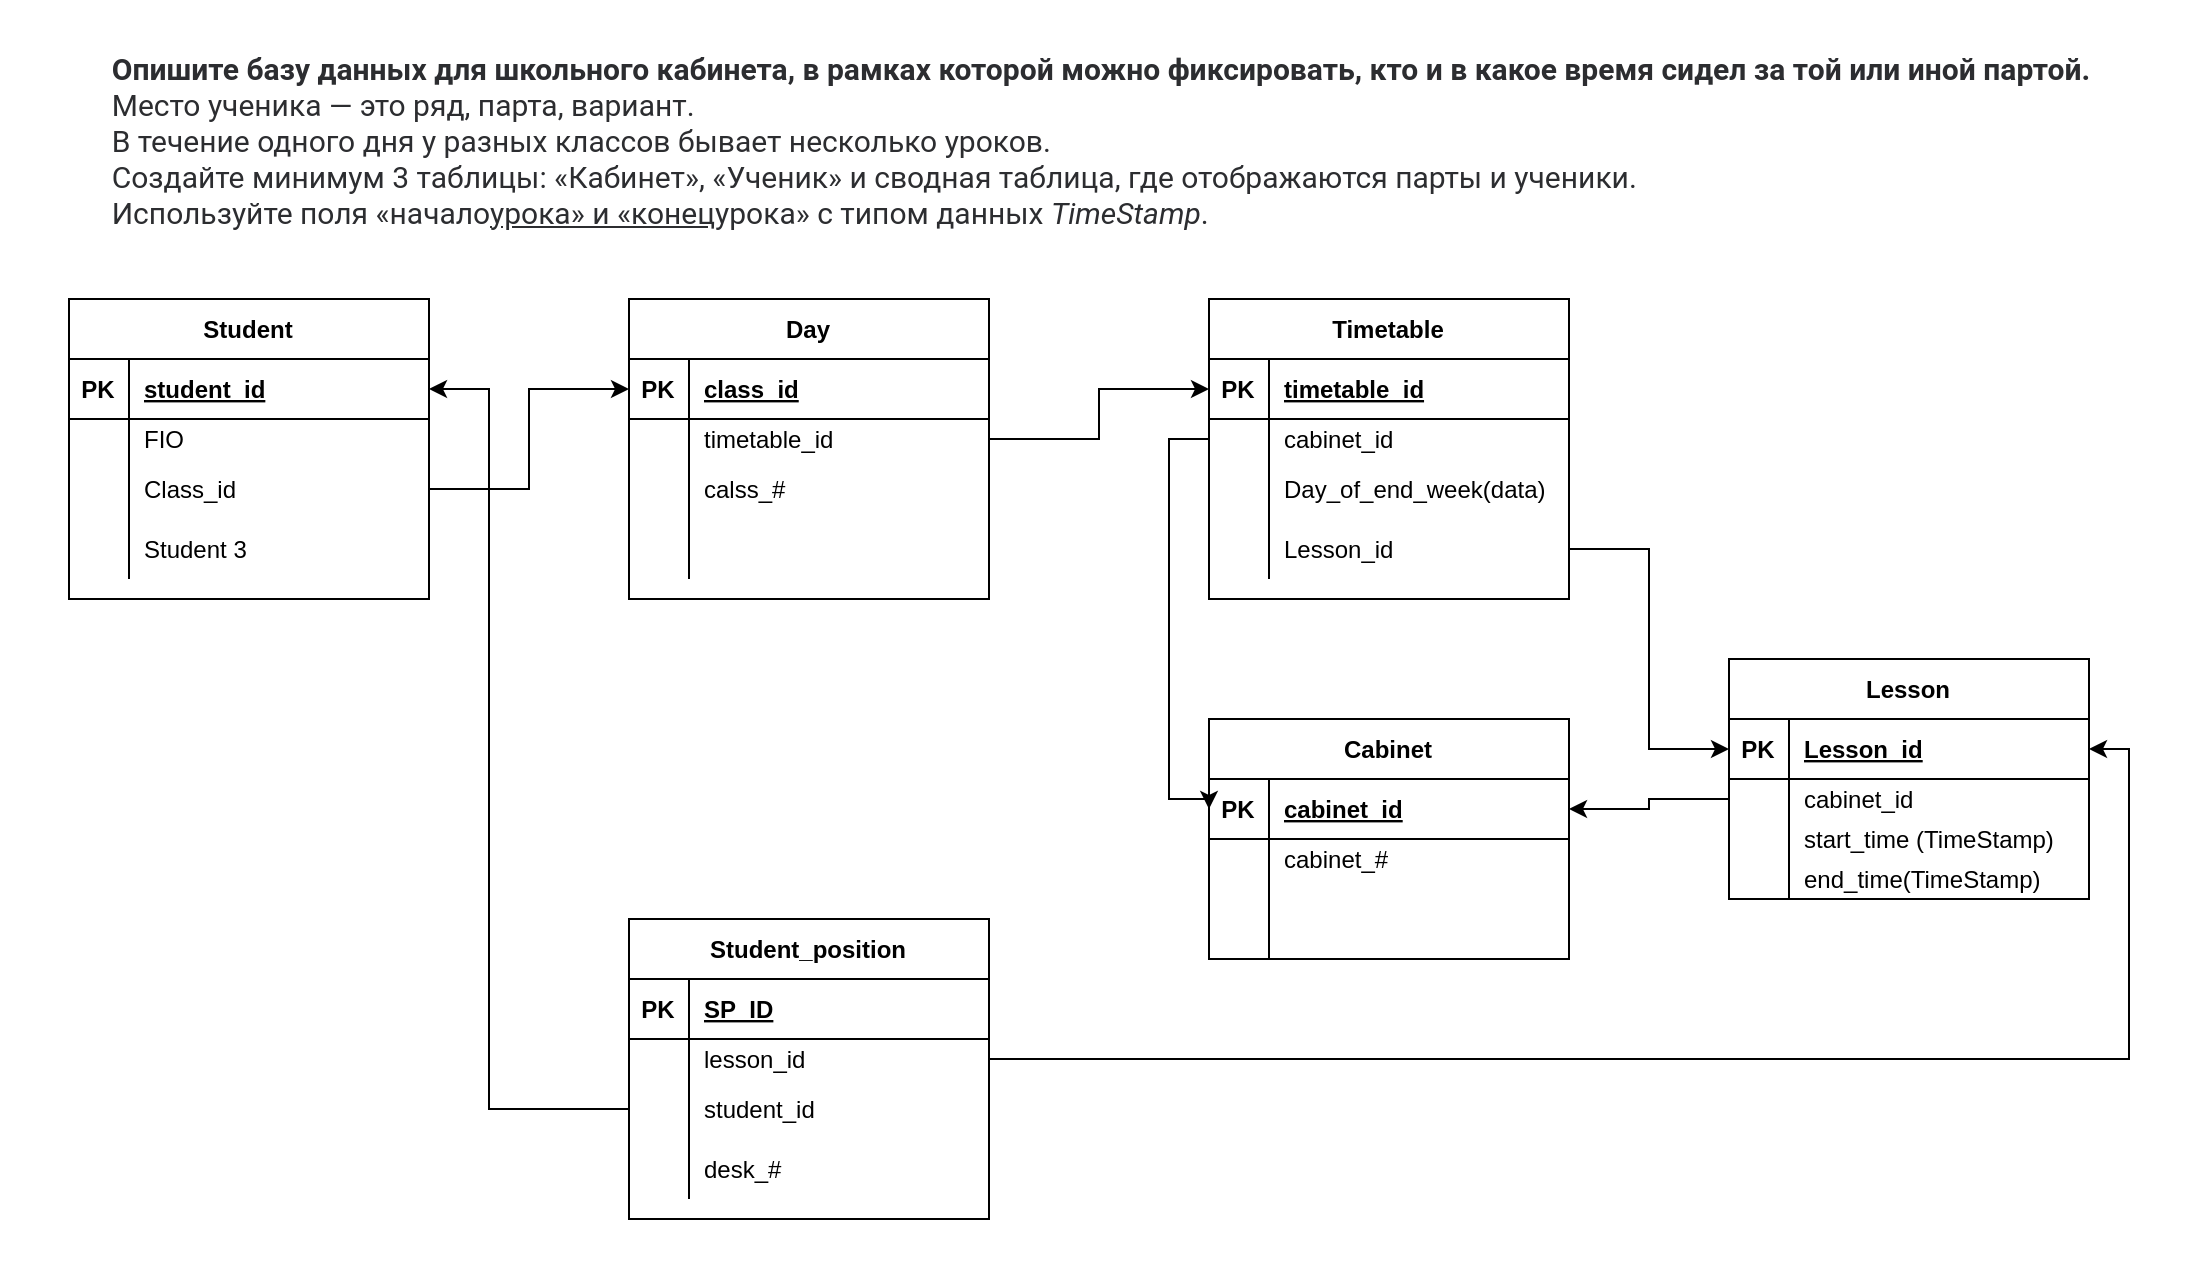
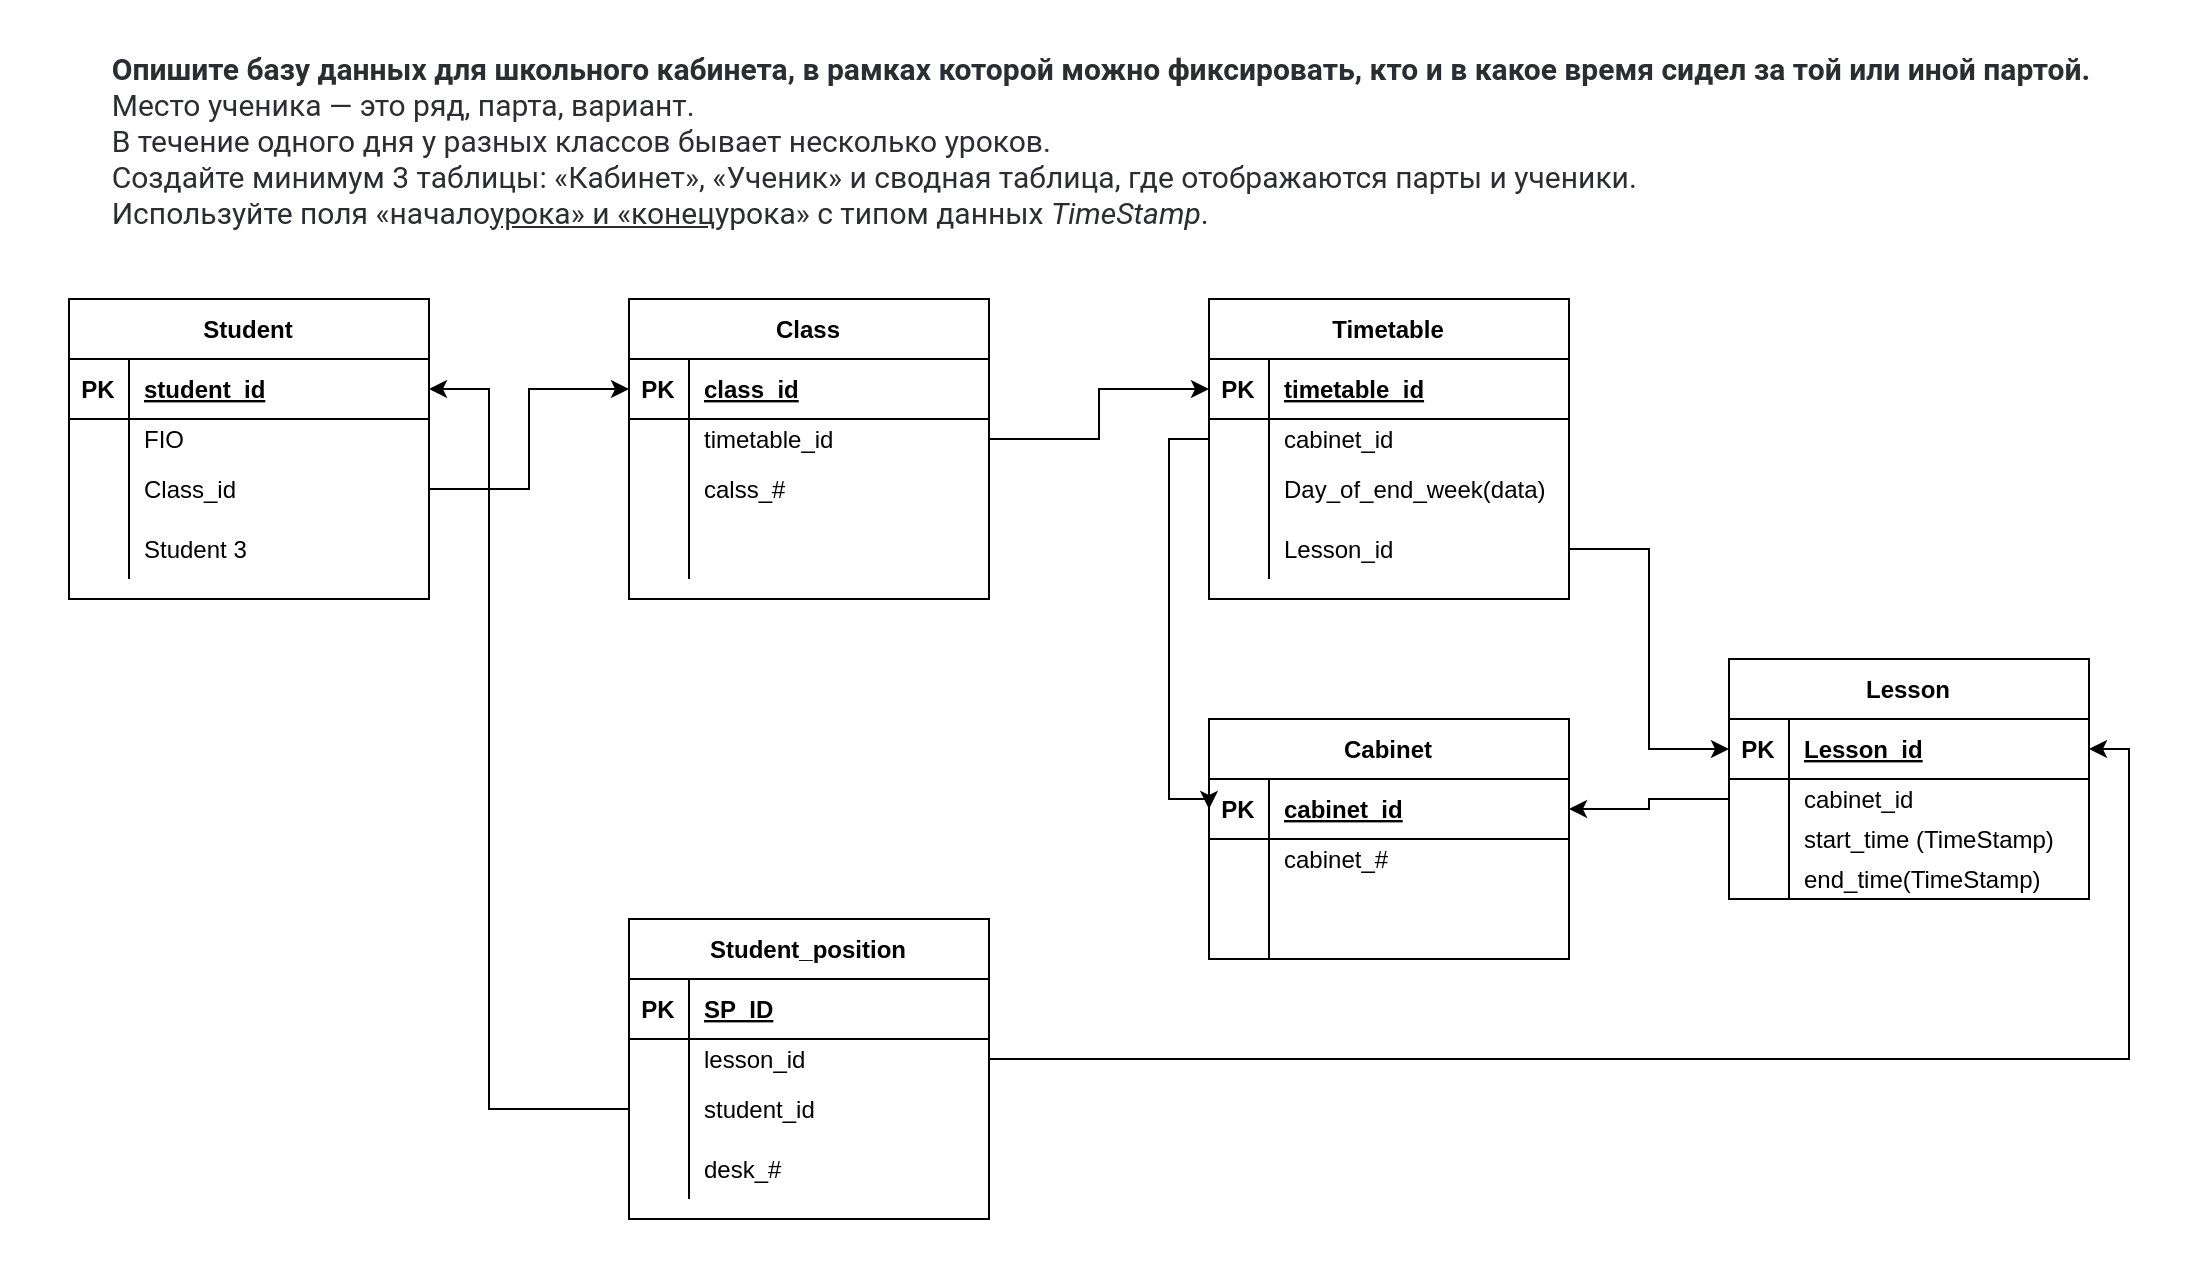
- <mxCell id="3" value="Day" style="shape=table;startSize=30;container=1;collapsible=1;childLayout=tableLayout;fixedRows=1;rowLines=0;fontStyle=1;align=center;resizeLast=1;" vertex="1" parent="1"><mxGeometry x="314" y="149" width="180" height="150.0" as="geometry" /></mxCell>
+ <mxCell id="3" value="Class" style="shape=table;startSize=30;container=1;collapsible=1;childLayout=tableLayout;fixedRows=1;rowLines=0;fontStyle=1;align=center;resizeLast=1;" vertex="1" parent="1"><mxGeometry x="314" y="149" width="180" height="150.0" as="geometry" /></mxCell>
